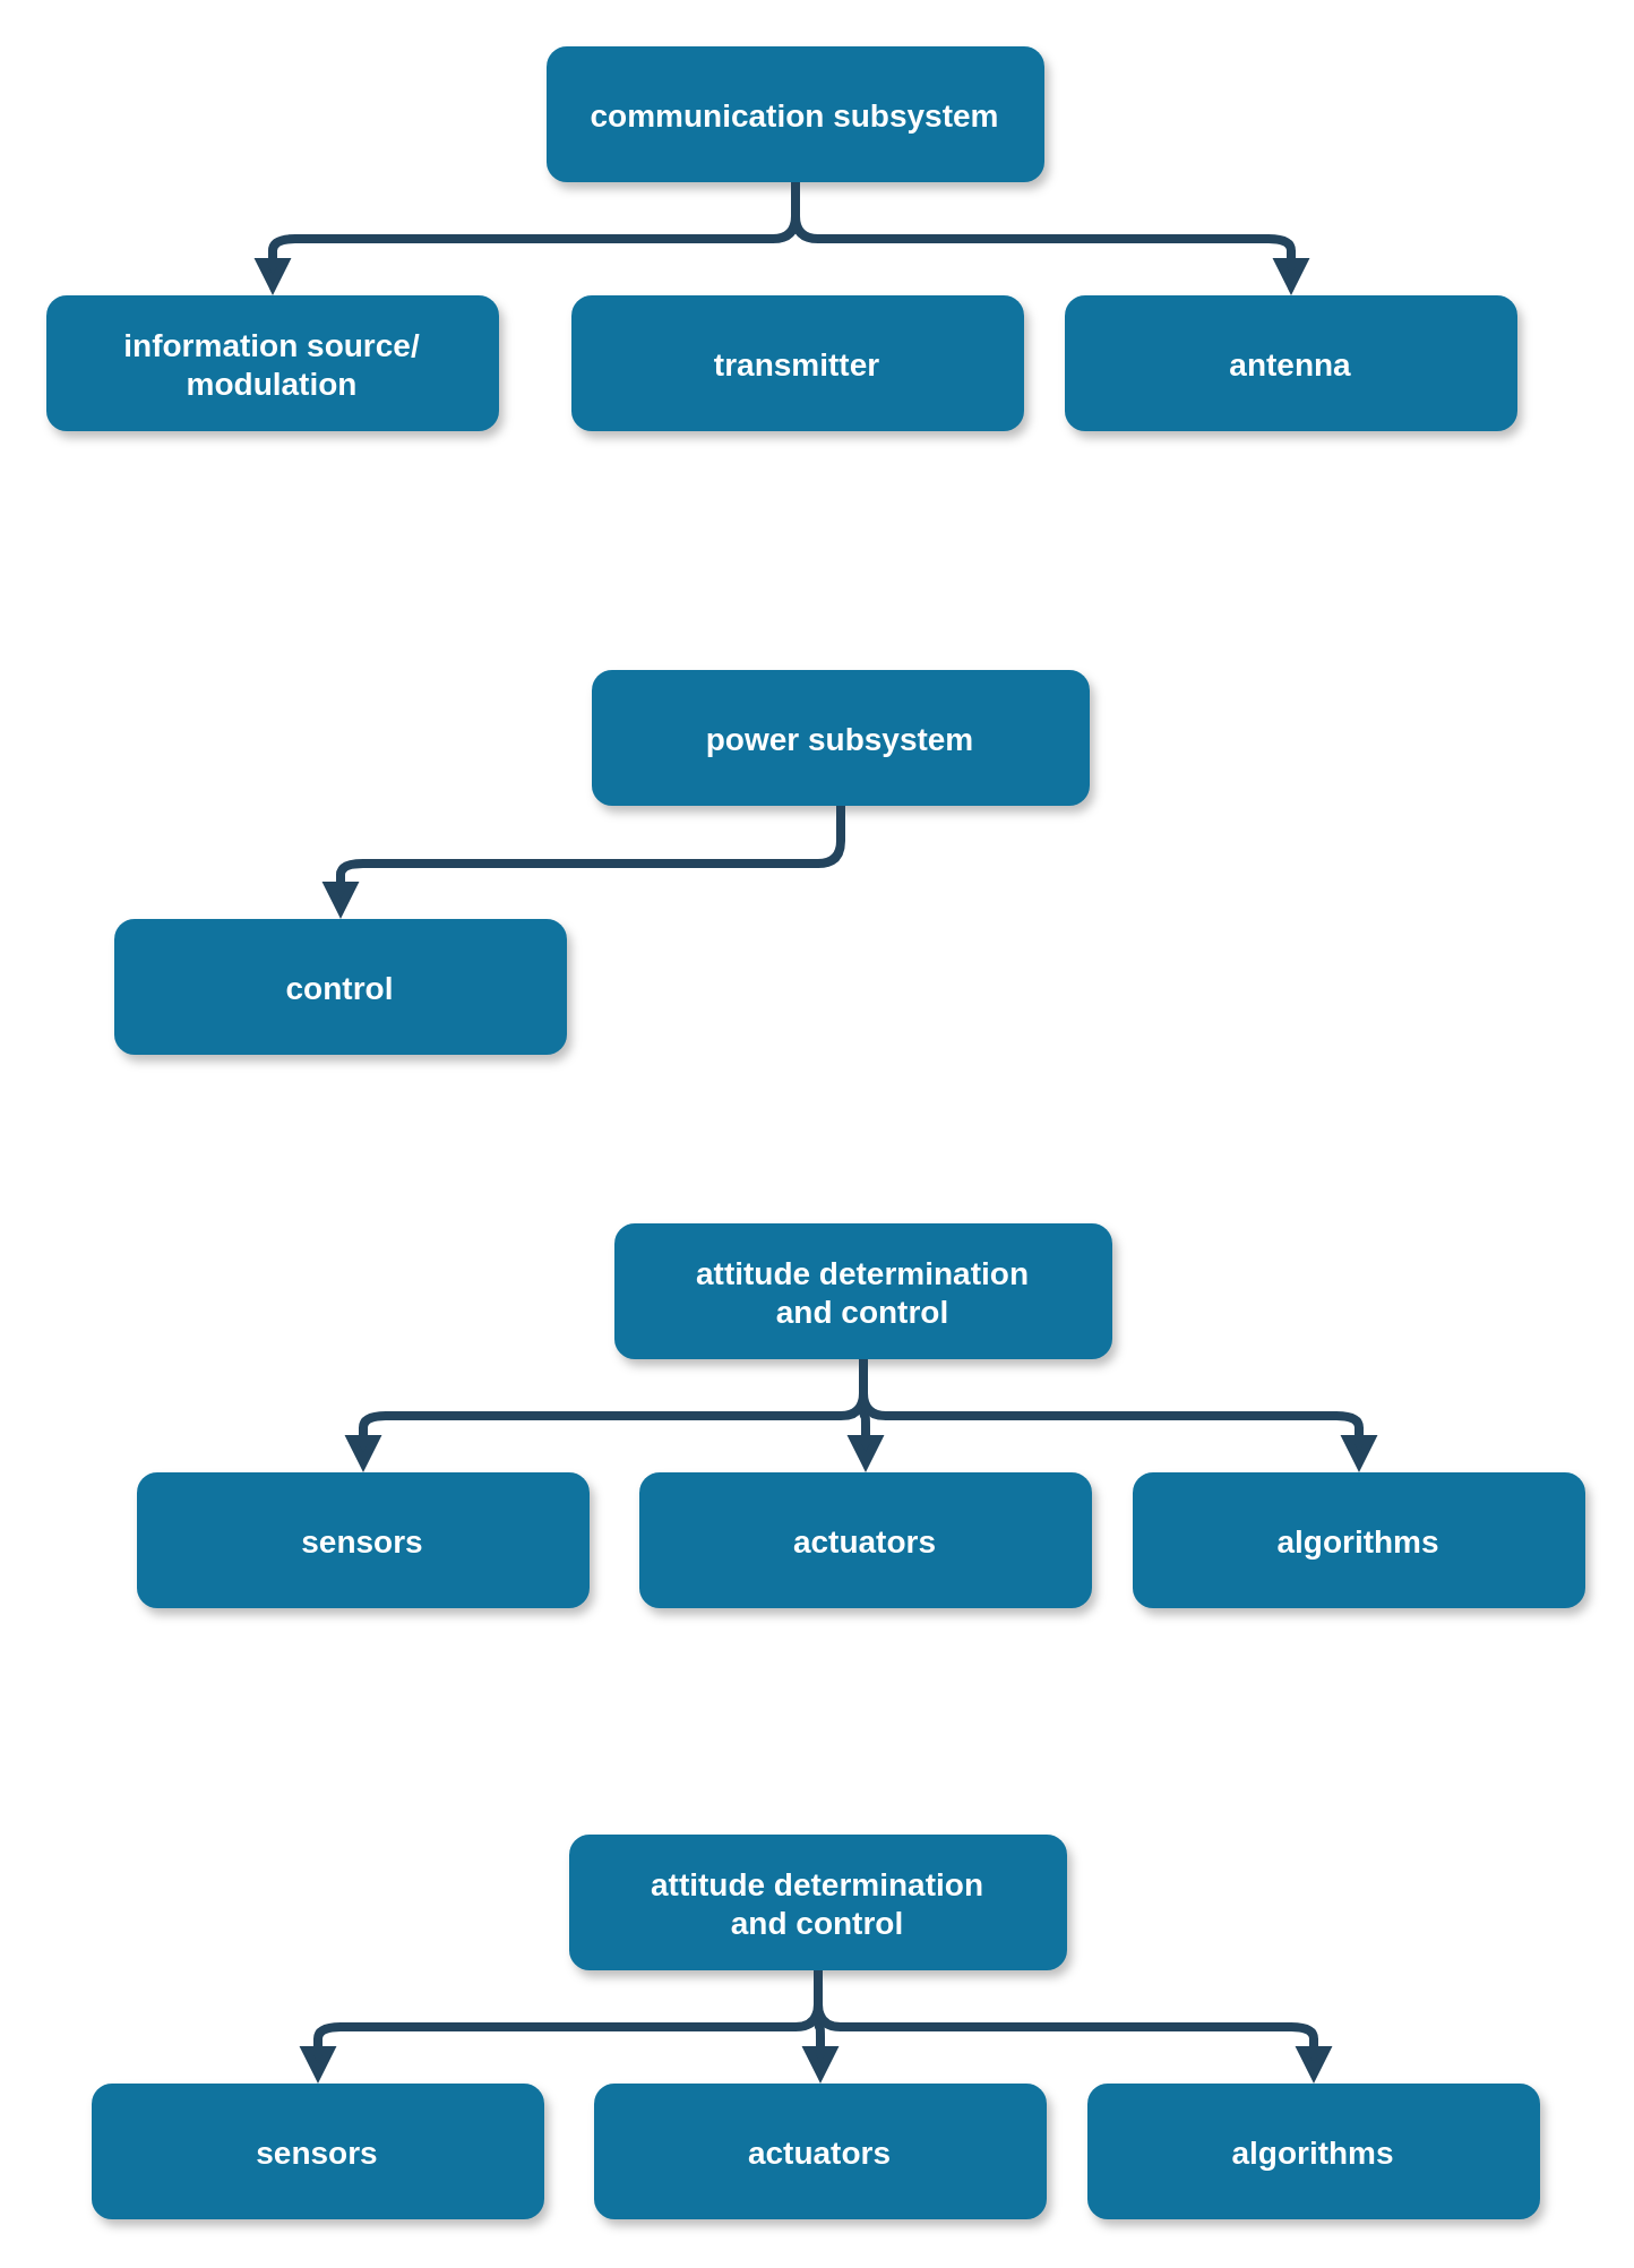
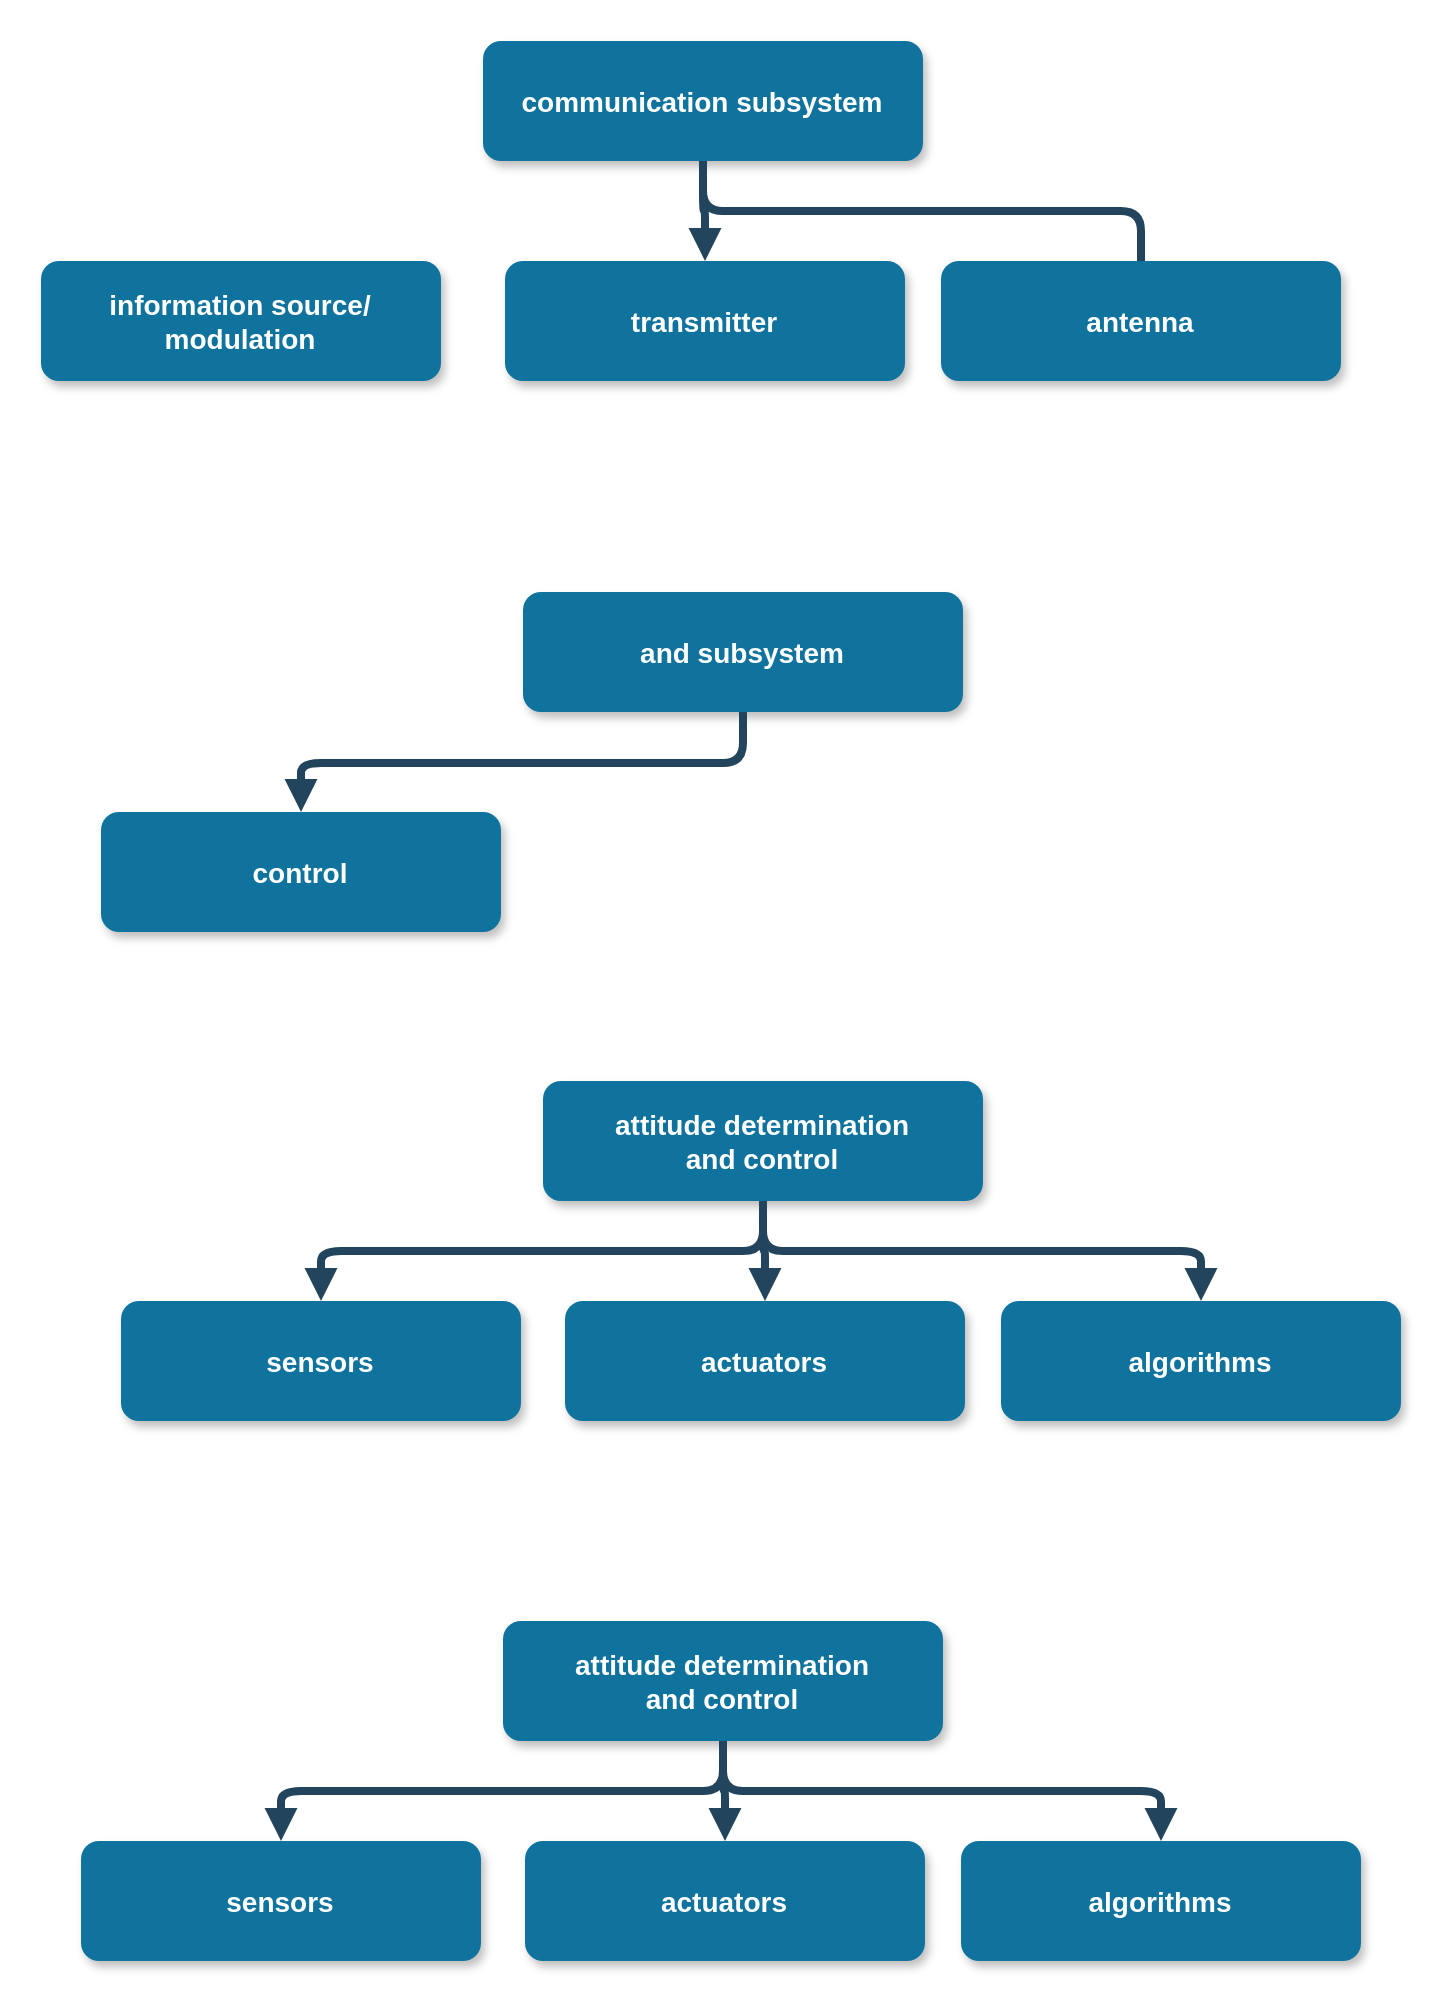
- <mxCell id="17" value="" style="edgeStyle=elbowEdgeStyle;elbow=vertical;strokeWidth=4;endArrow=block;endFill=1;fontStyle=1;strokeColor=#23445D;" parent="1" source="12" target="13" edge="1"><mxGeometry x="2" y="-110" width="100" height="100" as="geometry"><mxPoint x="-398" y="-60" as="sourcePoint" /><mxPoint x="-298" y="-160" as="targetPoint" /></mxGeometry></mxCell>
+ <mxCell id="16" value="" style="edgeStyle=elbowEdgeStyle;elbow=vertical;strokeWidth=4;endArrow=block;endFill=1;fontStyle=1;strokeColor=#23445D;" parent="1" source="12" target="14" edge="1"><mxGeometry x="2" y="-110" width="100" height="100" as="geometry"><mxPoint x="-398" y="-60" as="sourcePoint" /><mxPoint x="-298" y="-160" as="targetPoint" /></mxGeometry></mxCell>
- <mxCell id="18" value="" style="edgeStyle=elbowEdgeStyle;elbow=vertical;strokeWidth=4;endArrow=block;endFill=1;fontStyle=1;strokeColor=#23445D;" parent="1" source="12" target="15" edge="1"><mxGeometry x="2" y="-110" width="100" height="100" as="geometry"><mxPoint x="-398" y="-60" as="sourcePoint" /><mxPoint x="-298" y="-160" as="targetPoint" /></mxGeometry></mxCell>
+ <mxCell id="18" value="" style="edgeStyle=elbowEdgeStyle;elbow=vertical;strokeWidth=4;endArrow=none;endFill=1;fontStyle=1;strokeColor=#23445D;" parent="1" source="12" target="15" edge="1"><mxGeometry x="2" y="-110" width="100" height="100" as="geometry"><mxPoint x="-398" y="-60" as="sourcePoint" /><mxPoint x="-298" y="-160" as="targetPoint" /></mxGeometry></mxCell>
- <mxCell id="2" value="power subsystem" style="rounded=1;fillColor=#10739E;strokeColor=none;shadow=1;gradientColor=none;fontStyle=1;fontColor=#FFFFFF;fontSize=14;" parent="1" vertex="1"><mxGeometry x="261" y="295.5" width="220" height="60" as="geometry" /></mxCell>
+ <mxCell id="2" value="and subsystem" style="rounded=1;fillColor=#10739E;strokeColor=none;shadow=1;gradientColor=none;fontStyle=1;fontColor=#FFFFFF;fontSize=14;" parent="1" vertex="1"><mxGeometry x="261" y="295.5" width="220" height="60" as="geometry" /></mxCell>
